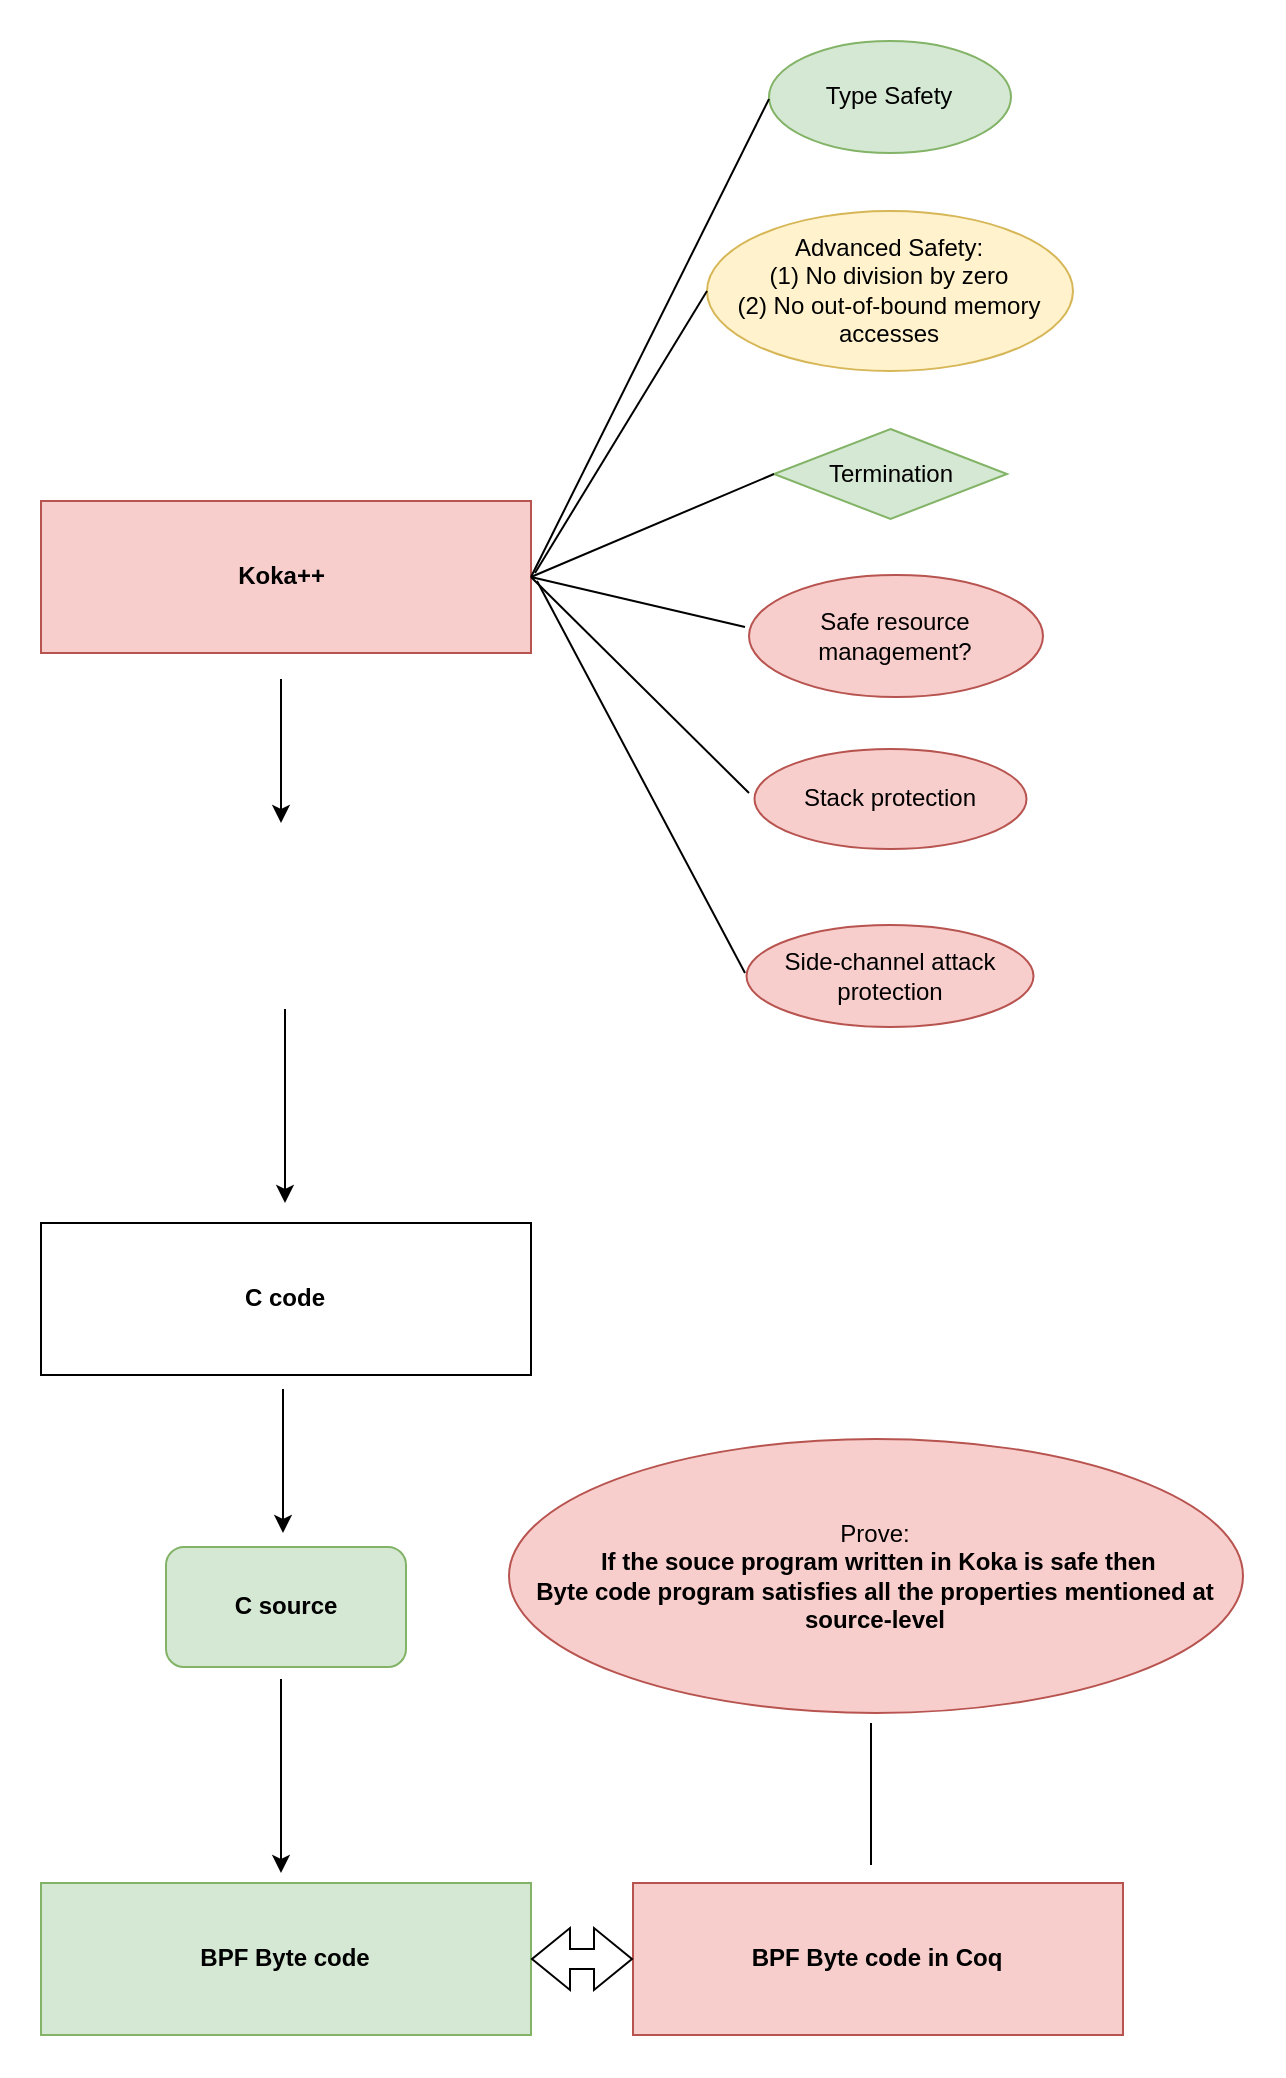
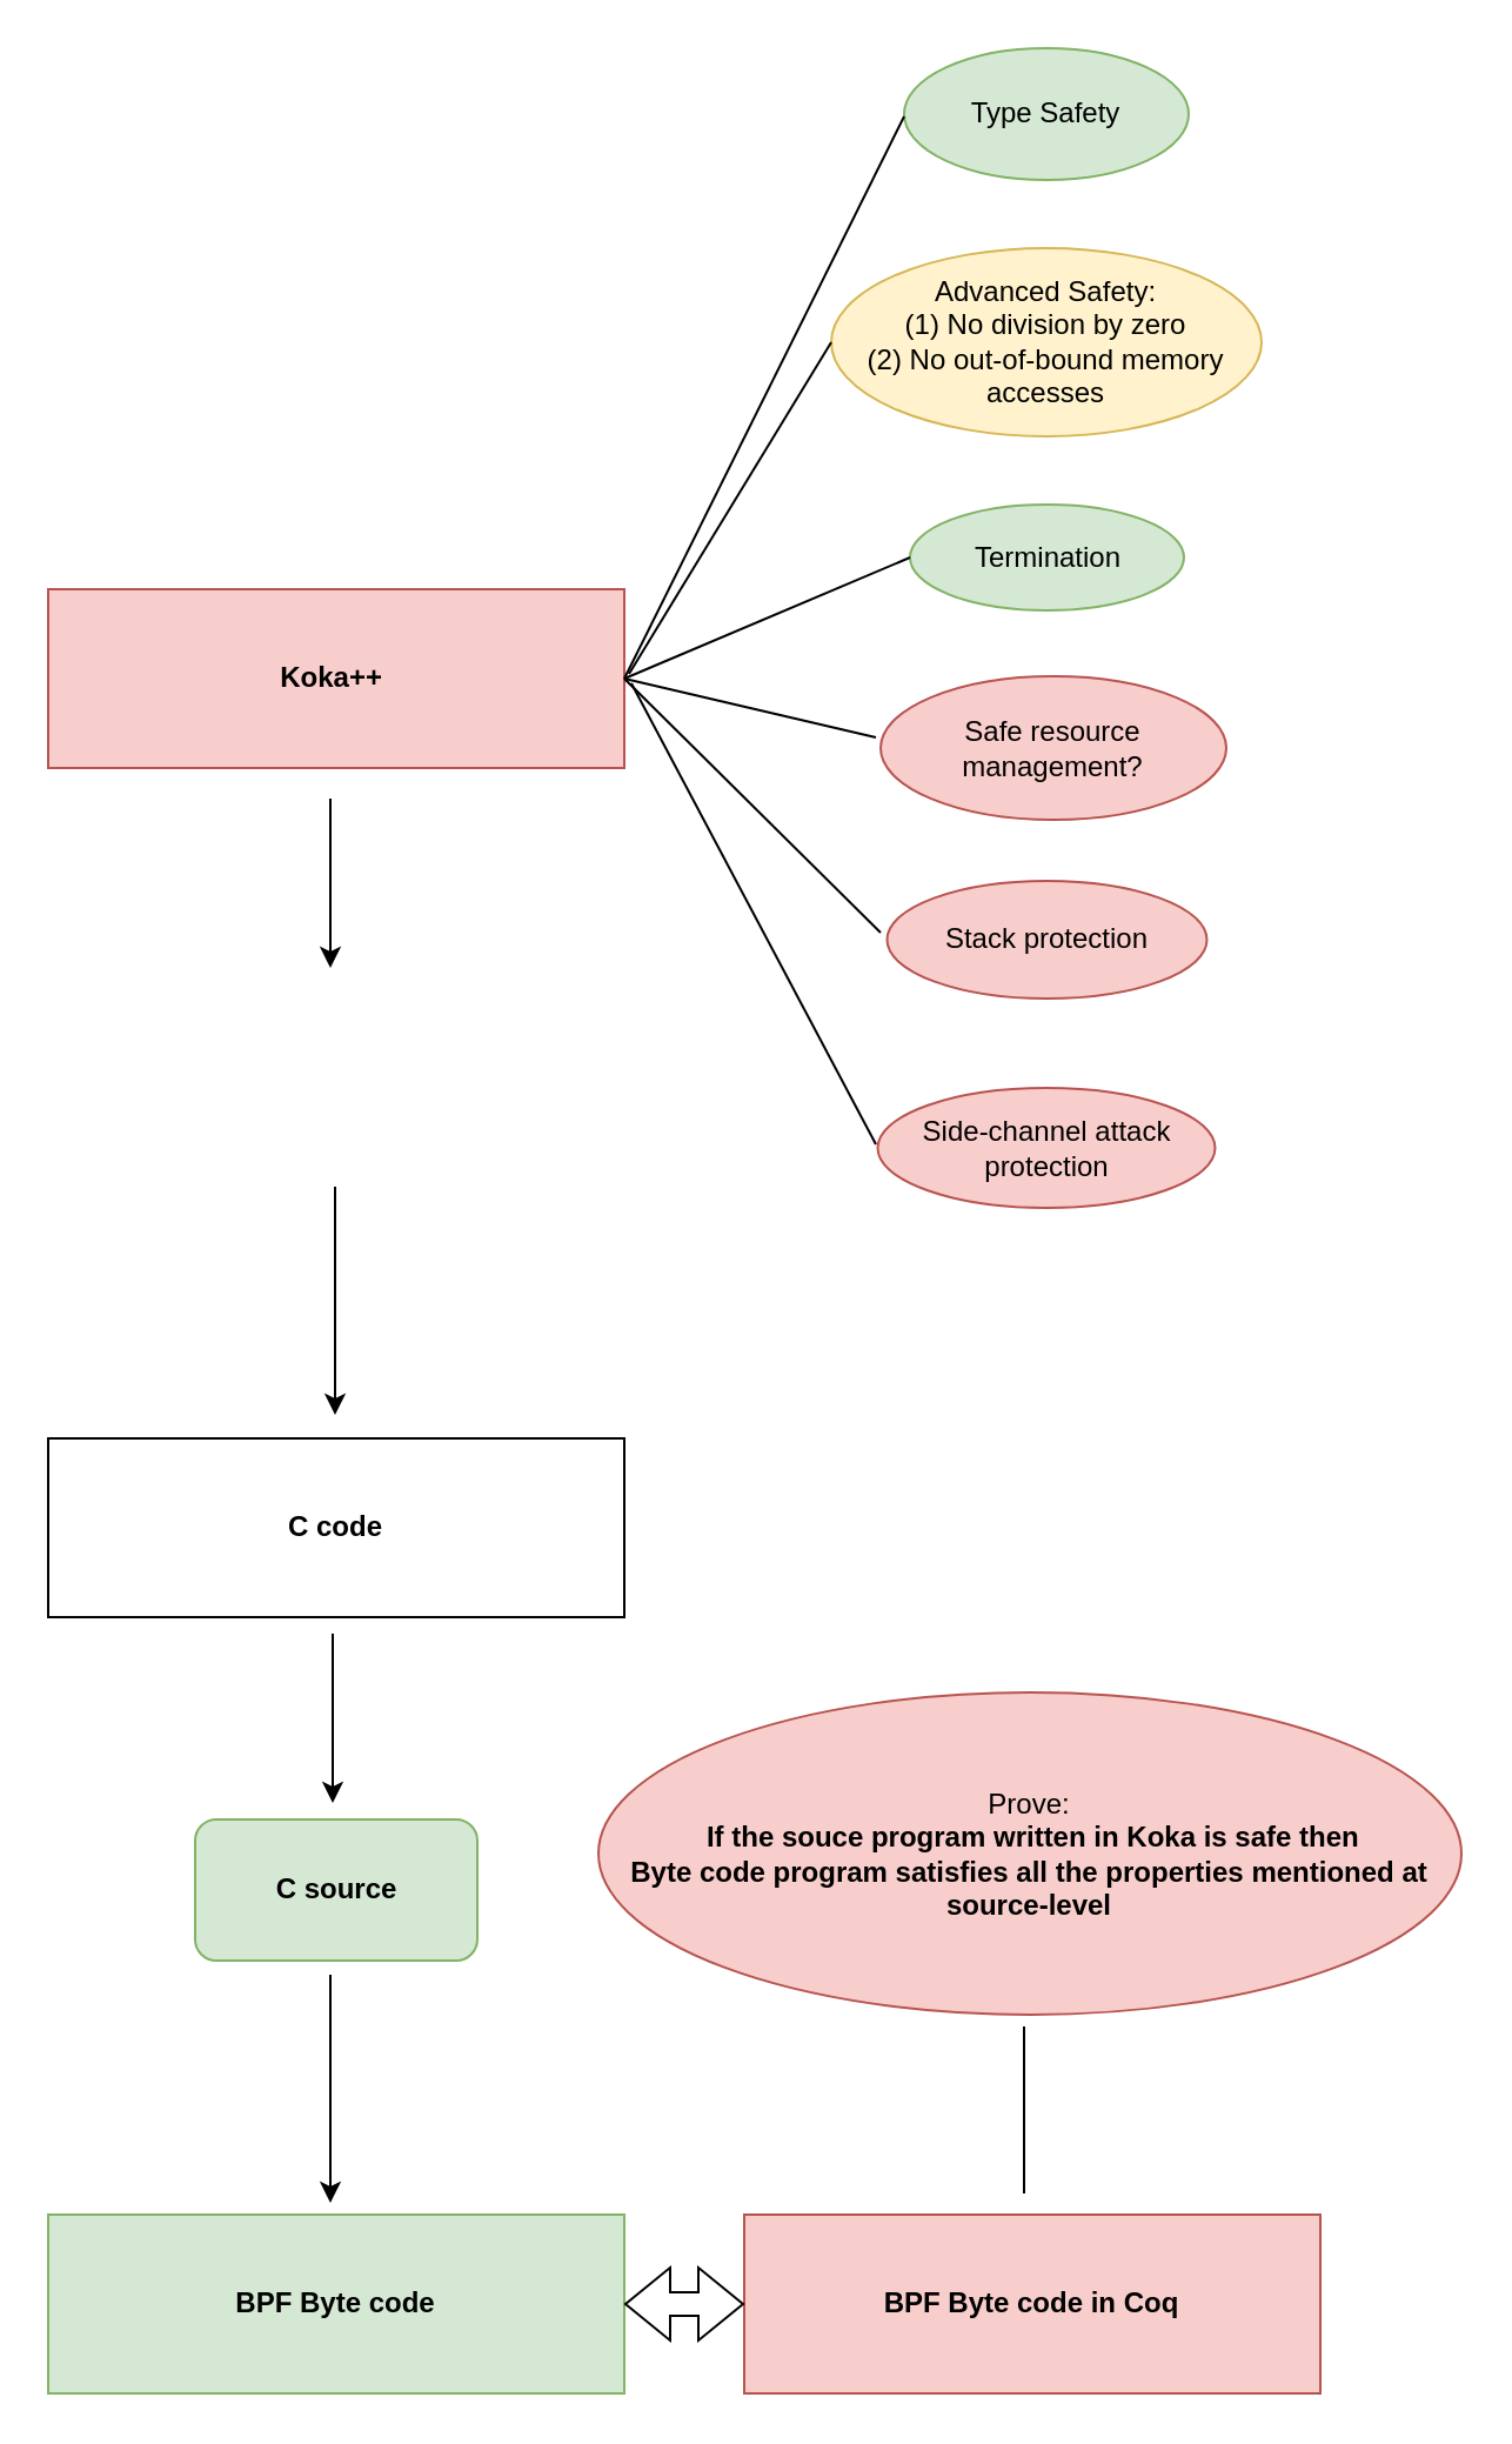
- <mxCell id="5" value="Termination" style="rhombus;whiteSpace=wrap;html=1;fillColor=#d5e8d4;strokeColor=#82b366;" vertex="1" parent="1"><mxGeometry x="386.5" y="214" width="116.5" height="45" as="geometry" /></mxCell>
+ <mxCell id="5" value="Termination" style="ellipse;whiteSpace=wrap;html=1;fillColor=#d5e8d4;strokeColor=#82b366;" vertex="1" parent="1"><mxGeometry x="386.5" y="214" width="116.5" height="45" as="geometry" /></mxCell>
